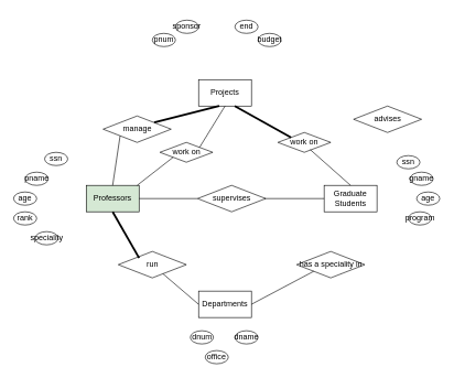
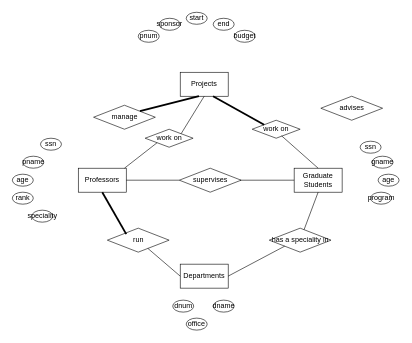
+ <mxCell id="10" value="start" style="ellipse;whiteSpace=wrap;html=1;" vertex="1" parent="1"><mxGeometry x="310" y="20" width="35" height="20" as="geometry" /></mxCell>
- <mxCell id="25" value="" style="endArrow=none;html=1;exitX=0;exitY=1;exitDx=0;exitDy=0;entryX=0.5;entryY=0;entryDx=0;entryDy=0;strokeWidth=1;" edge="1" parent="1" source="18" target="2"><mxGeometry width="50" height="50" relative="1" as="geometry"><mxPoint x="77" y="285" as="sourcePoint" /><mxPoint x="127" y="235" as="targetPoint" /><Array as="points" /></mxGeometry></mxCell>
- <mxCell id="2" value="Professors" style="rounded=0;whiteSpace=wrap;html=1;fillColor=#d5e8d4;" vertex="1" parent="1"><mxGeometry x="130" y="280" width="80" height="40" as="geometry" /></mxCell>
+ <mxCell id="2" value="Professors" style="rounded=0;whiteSpace=wrap;html=1;" vertex="1" parent="1"><mxGeometry x="130" y="280" width="80" height="40" as="geometry" /></mxCell>
+ <mxCell id="36" value="" style="endArrow=none;html=1;strokeWidth=1;entryX=0.5;entryY=1;entryDx=0;entryDy=0;" edge="1" parent="1" source="35" target="13"><mxGeometry width="50" height="50" relative="1" as="geometry"><mxPoint x="554" y="363" as="sourcePoint" /><mxPoint x="500.058" y="316.764" as="targetPoint" /><Array as="points" /></mxGeometry></mxCell>
